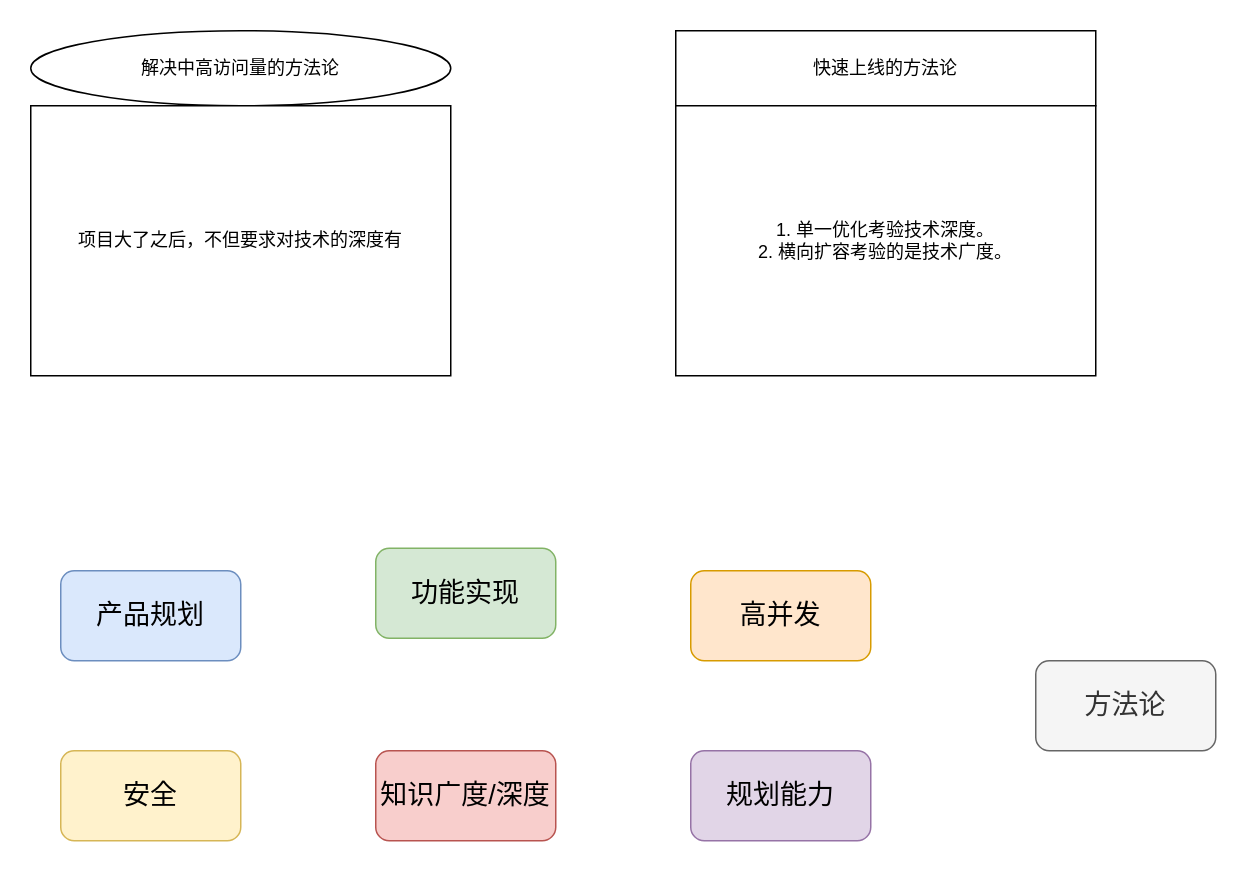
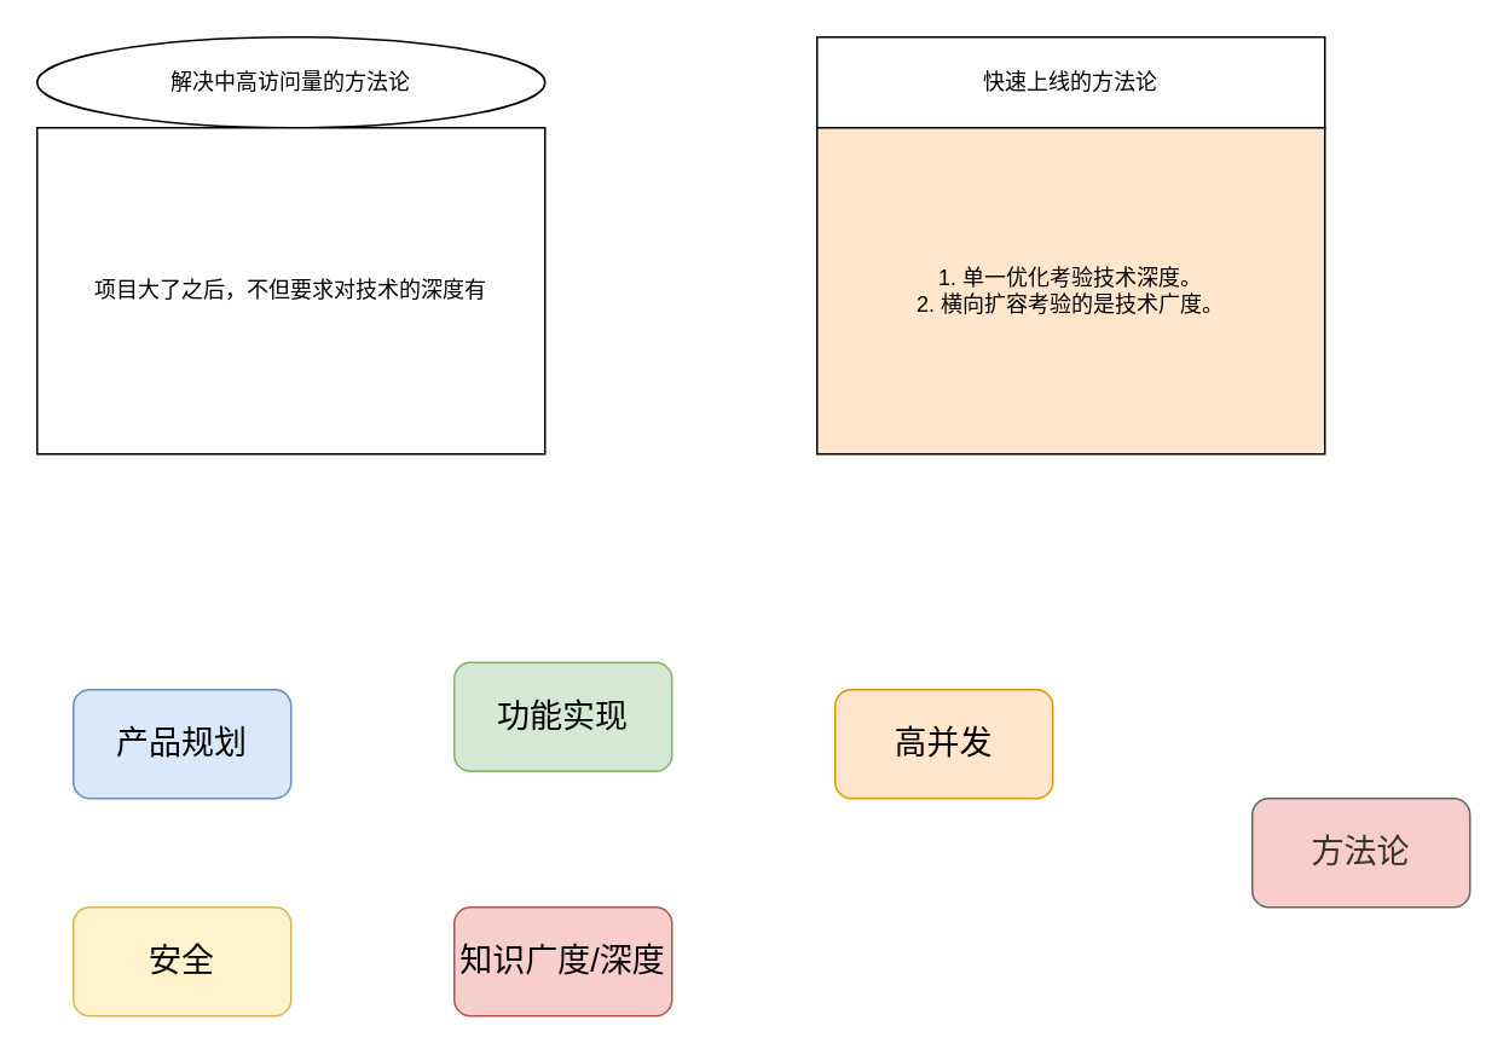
- <mxCell id="5" value="1. 单一优化考验技术深度。&lt;br&gt;2. 横向扩容考验的是技术广度。" style="rounded=0;whiteSpace=wrap;html=1;" vertex="1" parent="1"><mxGeometry x="450" y="70" width="280" height="180" as="geometry" /></mxCell>
+ <mxCell id="5" value="1. 单一优化考验技术深度。&lt;br&gt;2. 横向扩容考验的是技术广度。" style="rounded=0;whiteSpace=wrap;html=1;fillColor=#ffe6cc;" vertex="1" parent="1"><mxGeometry x="450" y="70" width="280" height="180" as="geometry" /></mxCell>
- <mxCell id="12" value="方法论" style="rounded=1;whiteSpace=wrap;html=1;fontSize=18;fillColor=#f5f5f5;strokeColor=#666666;fontColor=#333333;" vertex="1" parent="1"><mxGeometry x="690" y="440" width="120" height="60" as="geometry" /></mxCell>
+ <mxCell id="12" value="方法论" style="rounded=1;whiteSpace=wrap;html=1;fontSize=18;fillColor=#f8cecc;strokeColor=#666666;fontColor=#333333;" vertex="1" parent="1"><mxGeometry x="690" y="440" width="120" height="60" as="geometry" /></mxCell>
- <mxCell id="11" value="规划能力" style="rounded=1;whiteSpace=wrap;html=1;fontSize=18;fillColor=#e1d5e7;strokeColor=#9673a6;" vertex="1" parent="1"><mxGeometry x="460" y="500" width="120" height="60" as="geometry" /></mxCell>
